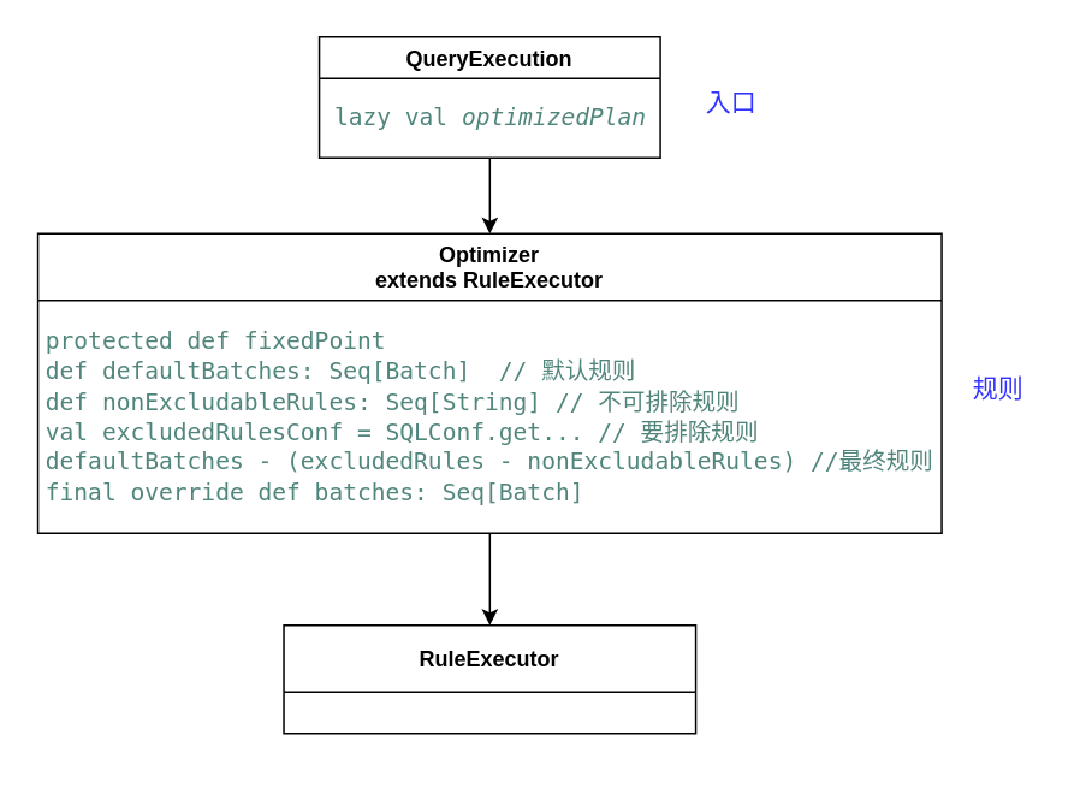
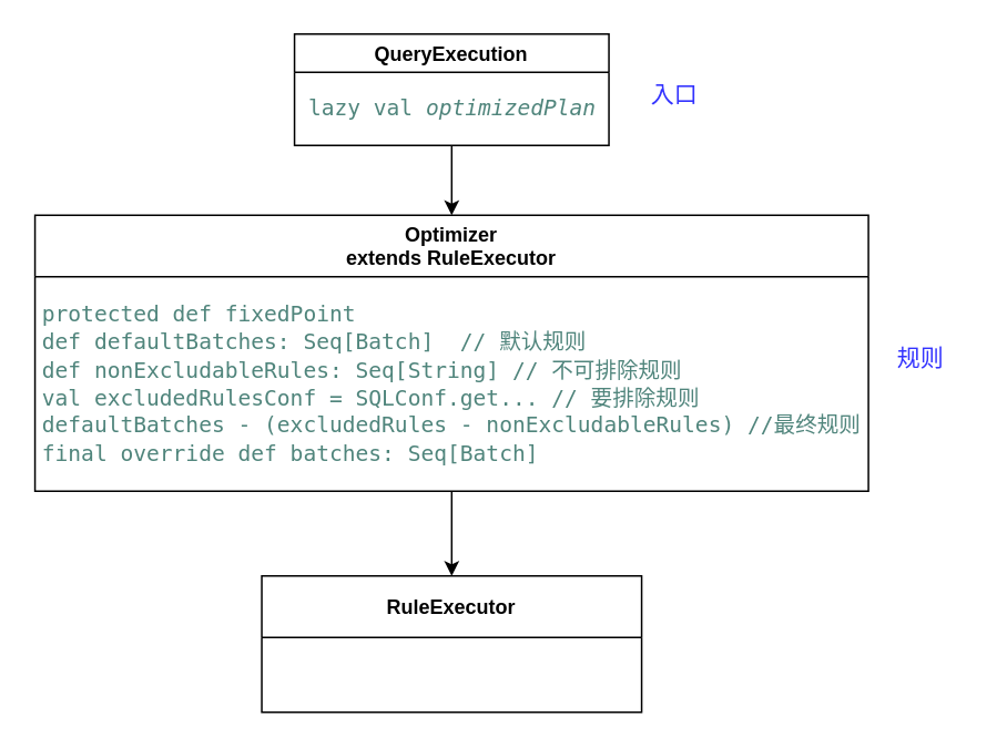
- <mxCell id="10" value="RuleExecutor" style="swimlane;fontStyle=1;labelBackgroundColor=none;startSize=37;" vertex="1" parent="1"><mxGeometry x="156.7" y="346" width="228.35" height="60" as="geometry"><mxRectangle x="150.32" y="526" width="104" height="37" as="alternateBounds" /></mxGeometry></mxCell>
+ <mxCell id="10" value="RuleExecutor" style="swimlane;fontStyle=1;labelBackgroundColor=none;startSize=37;" vertex="1" parent="1"><mxGeometry x="156.7" y="346" width="228.35" height="82" as="geometry"><mxRectangle x="150.32" y="526" width="104" height="37" as="alternateBounds" /></mxGeometry></mxCell>
